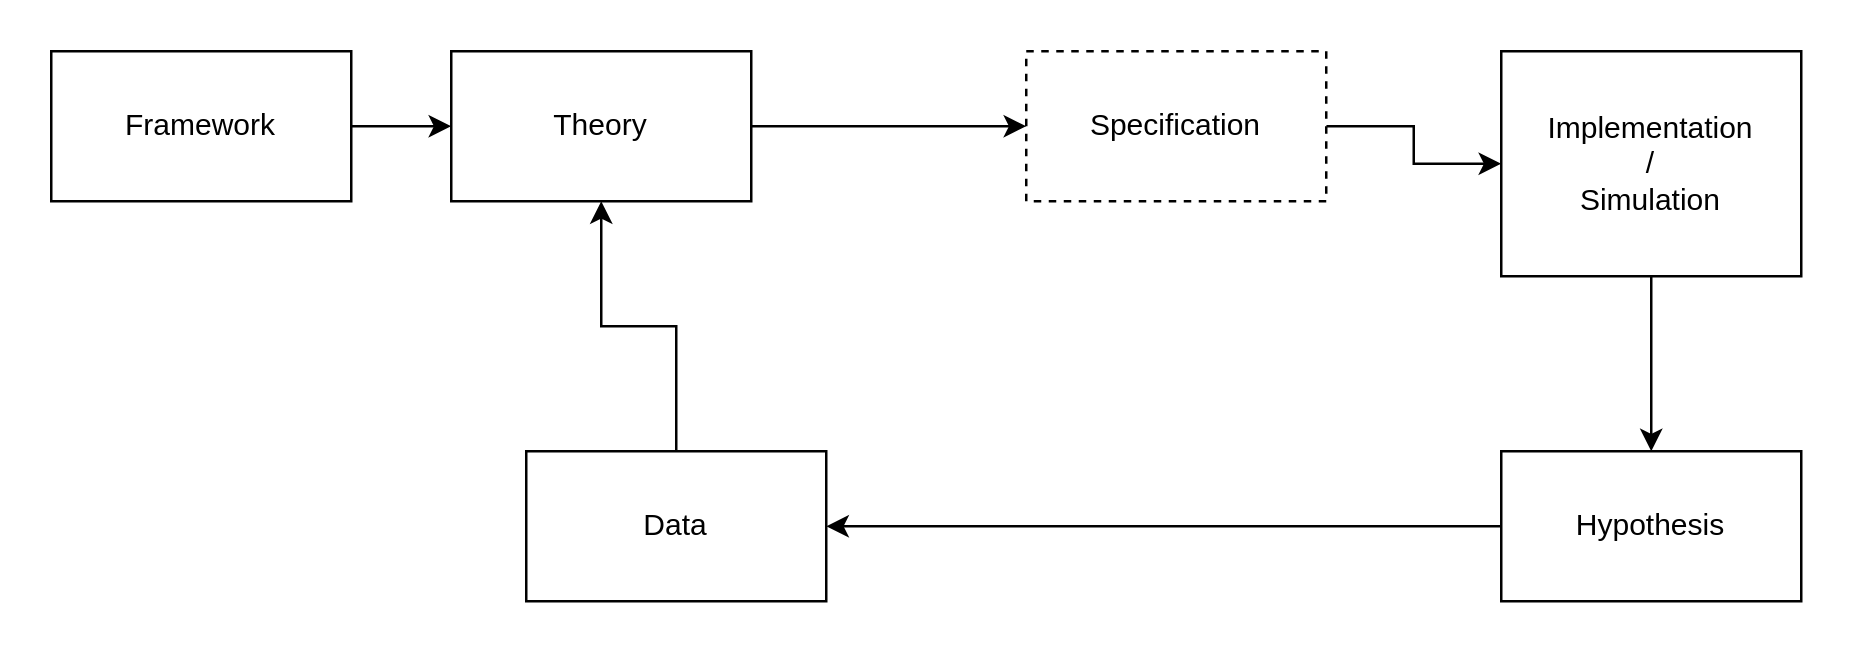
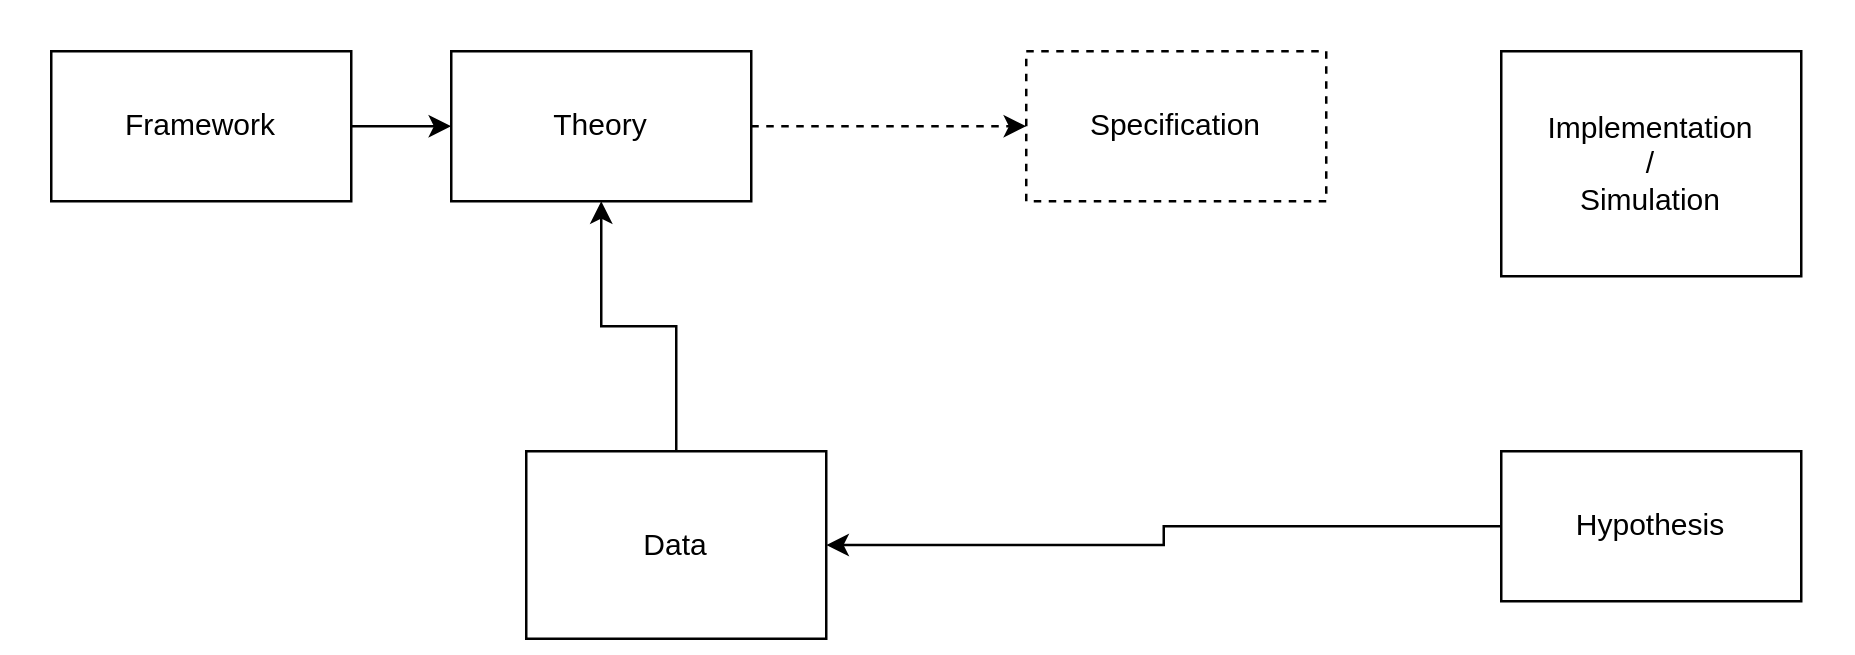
- <mxCell id="4" value="" style="edgeStyle=orthogonalEdgeStyle;rounded=0;orthogonalLoop=1;jettySize=auto;html=1;" edge="1" parent="1" source="5" target="7"><mxGeometry relative="1" as="geometry" /></mxCell>
+ <mxCell id="4" value="" style="edgeStyle=orthogonalEdgeStyle;rounded=0;orthogonalLoop=1;jettySize=auto;html=1;dashed=1;" edge="1" parent="1" source="5" target="7"><mxGeometry relative="1" as="geometry" /></mxCell>
- <mxCell id="6" value="" style="edgeStyle=orthogonalEdgeStyle;rounded=0;orthogonalLoop=1;jettySize=auto;html=1;" edge="1" parent="1" source="7" target="9"><mxGeometry relative="1" as="geometry" /></mxCell>
- <mxCell id="8" value="" style="edgeStyle=orthogonalEdgeStyle;rounded=0;orthogonalLoop=1;jettySize=auto;html=1;" edge="1" parent="1" source="9" target="11"><mxGeometry relative="1" as="geometry"><mxPoint x="660" y="160" as="targetPoint" /></mxGeometry></mxCell>
- <mxCell id="13" value="Data" style="rounded=0;whiteSpace=wrap;html=1;" vertex="1" parent="1"><mxGeometry x="210" y="180" width="120" height="60" as="geometry" /></mxCell>
+ <mxCell id="13" value="Data" style="rounded=0;whiteSpace=wrap;html=1;" vertex="1" parent="1"><mxGeometry x="210" y="180" width="120" height="75" as="geometry" /></mxCell>
